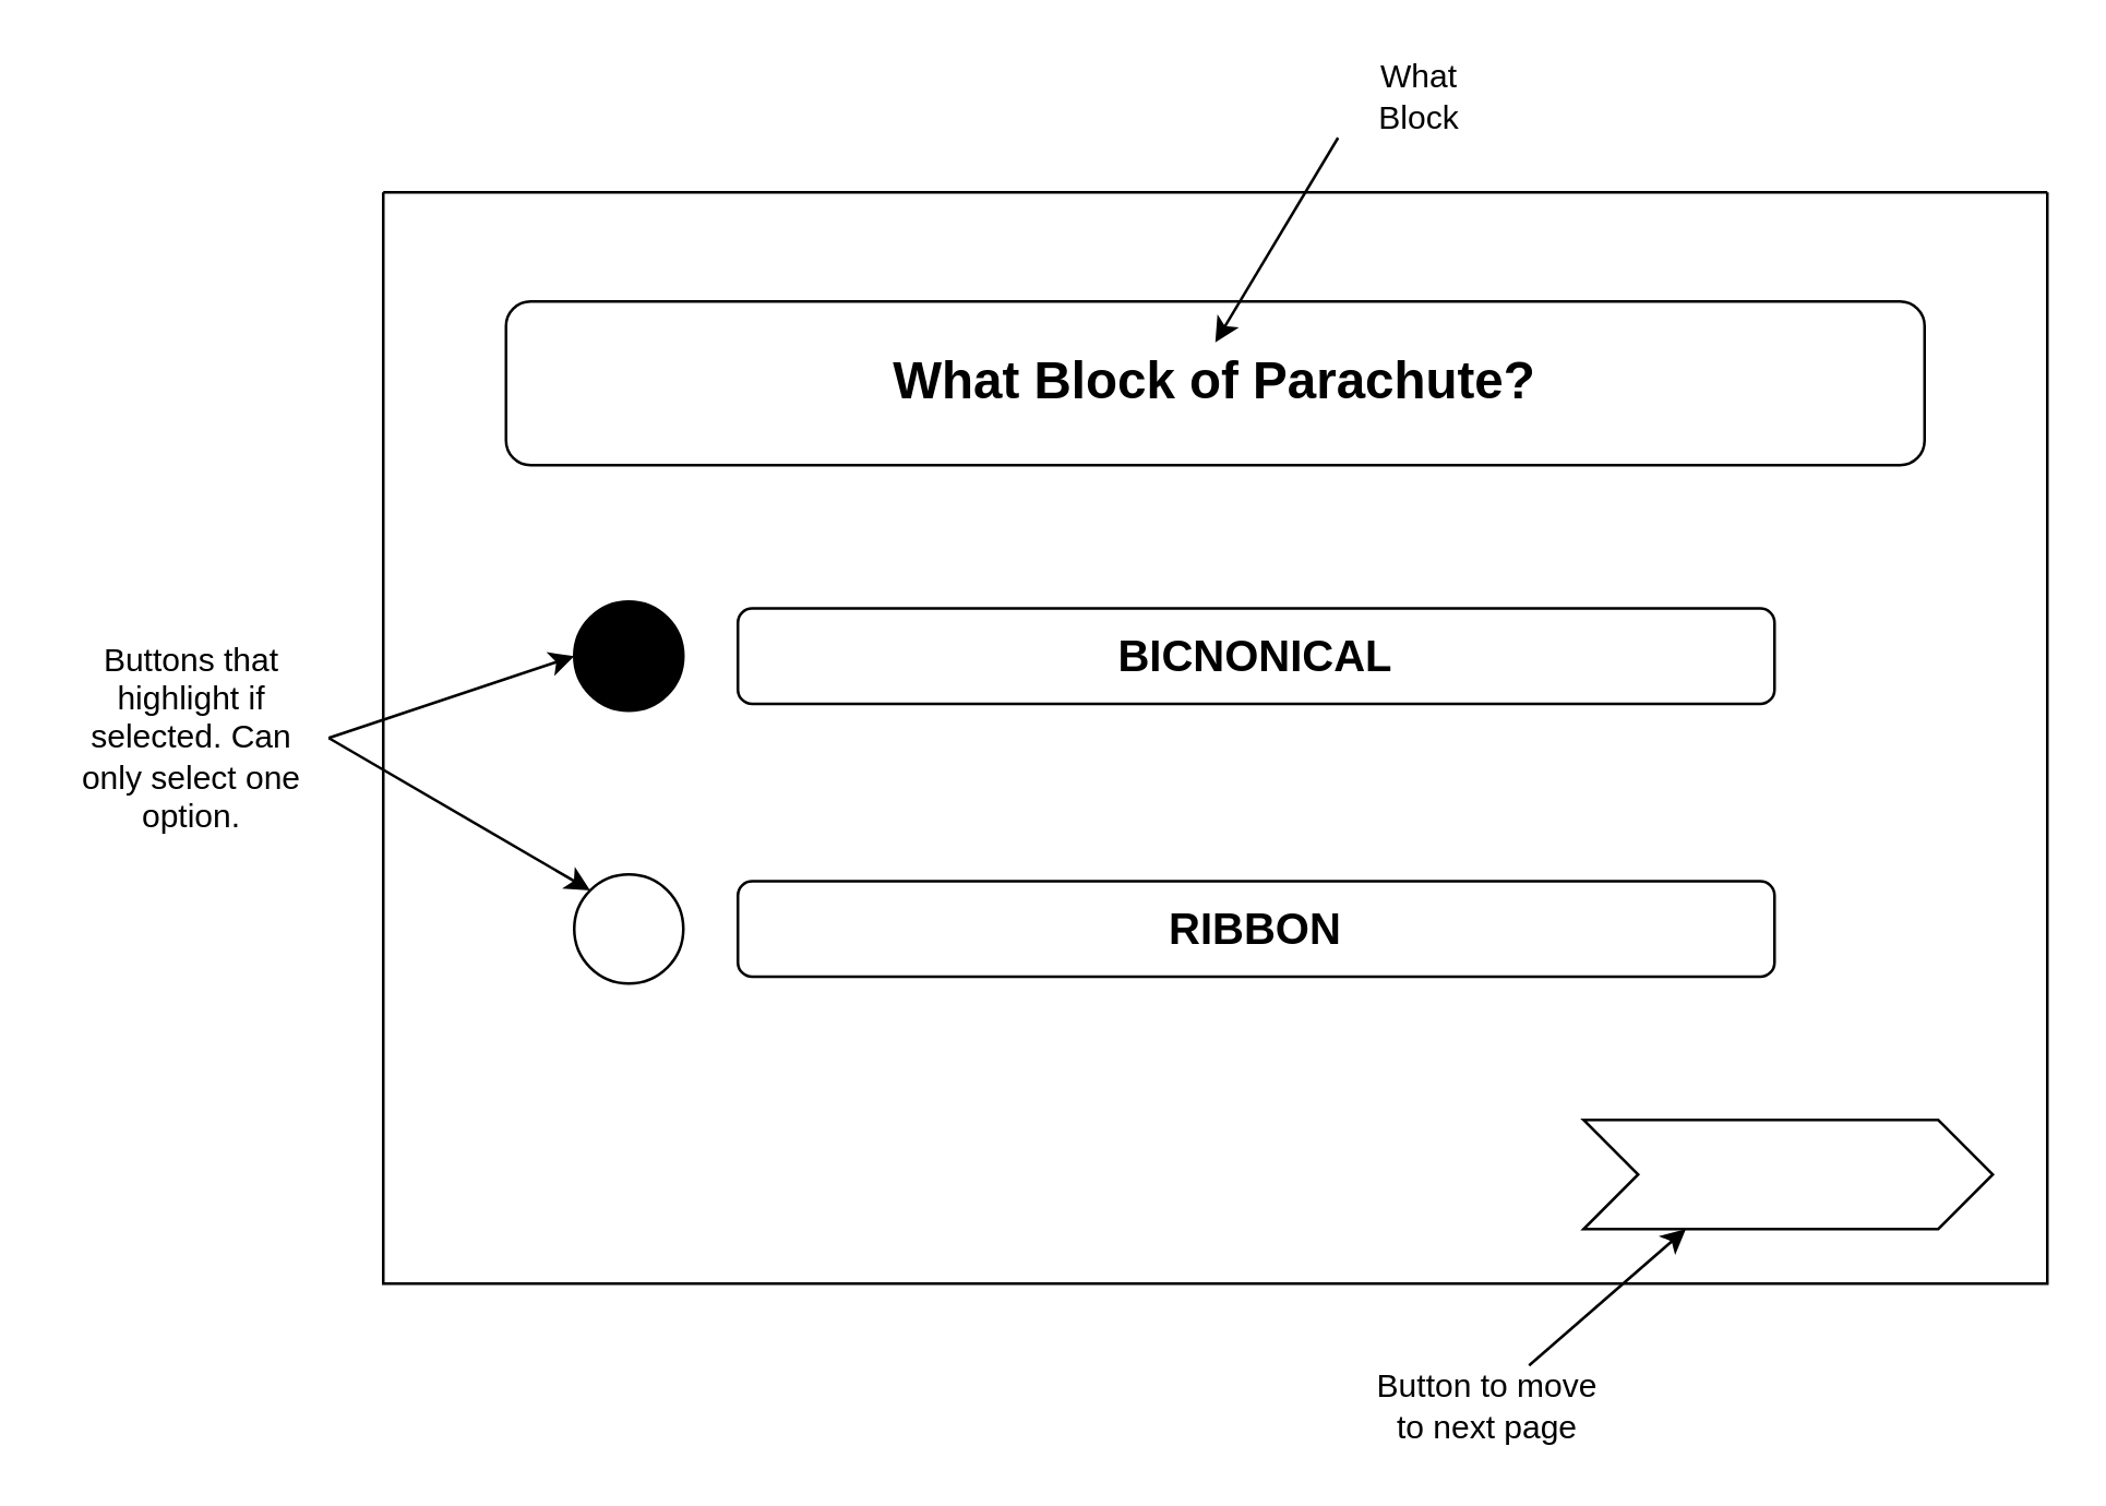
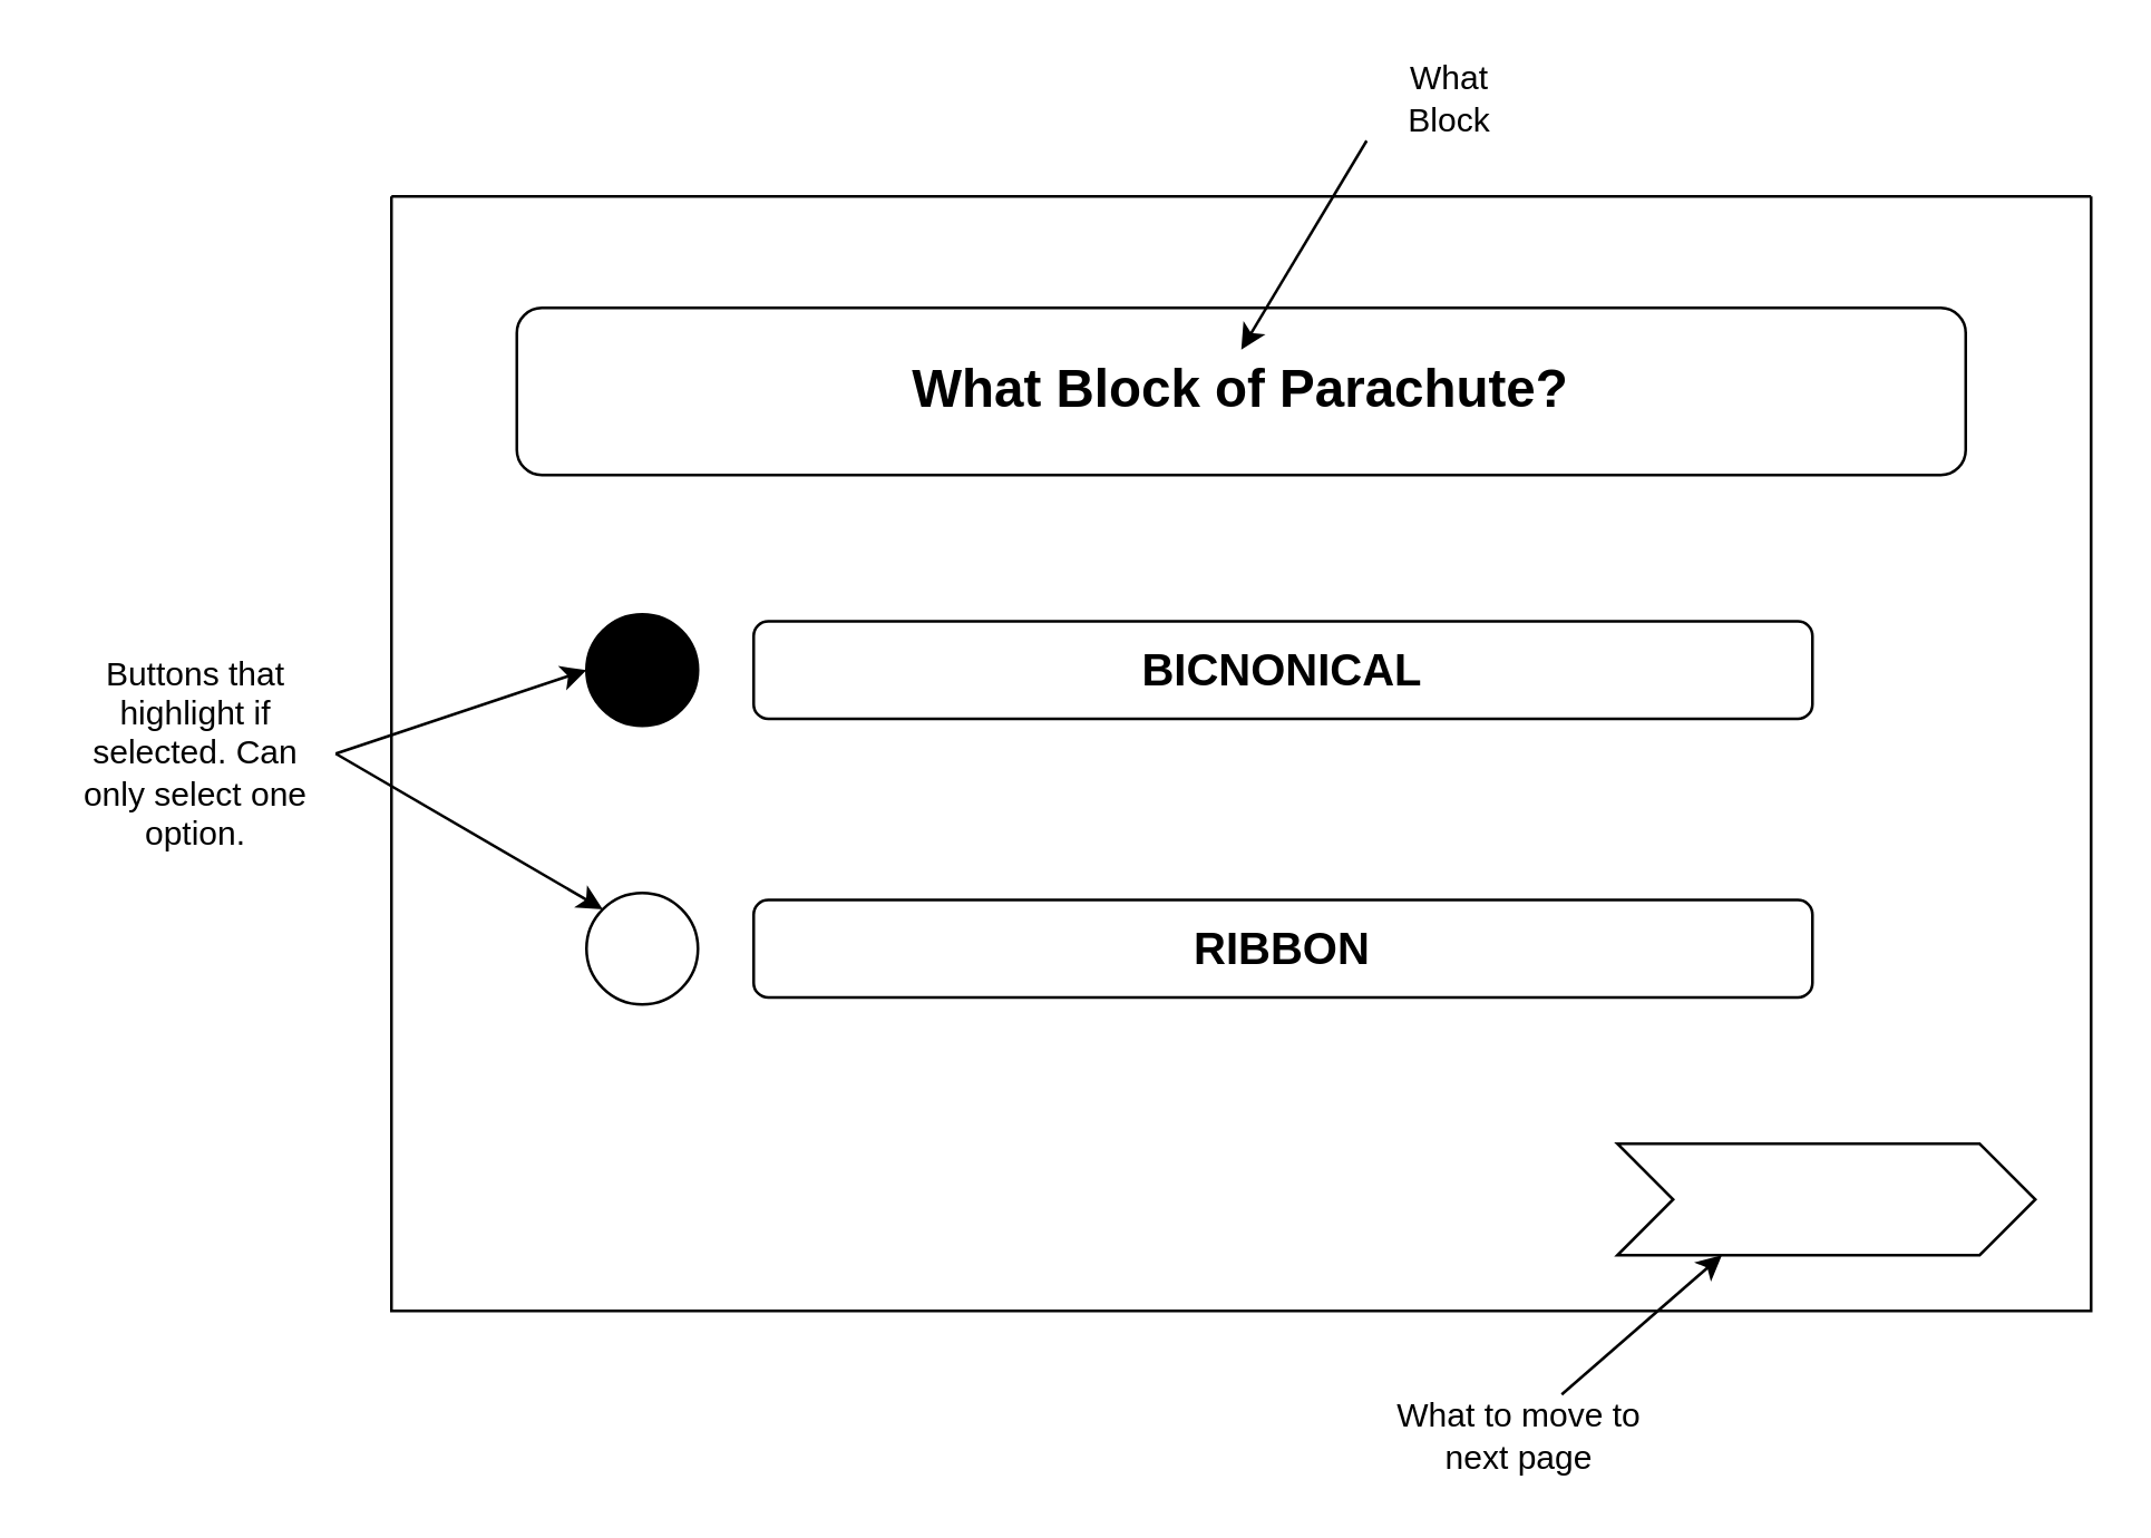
- <mxCell id="18" value="Button to move to next page" style="text;html=1;strokeColor=none;fillColor=none;align=center;verticalAlign=middle;whiteSpace=wrap;rounded=0;" vertex="1" parent="1"><mxGeometry x="500" y="500" width="90" height="30" as="geometry" /></mxCell>
+ <mxCell id="18" value="What to move to next page" style="text;html=1;strokeColor=none;fillColor=none;align=center;verticalAlign=middle;whiteSpace=wrap;rounded=0;" vertex="1" parent="1"><mxGeometry x="500" y="500" width="90" height="30" as="geometry" /></mxCell>
